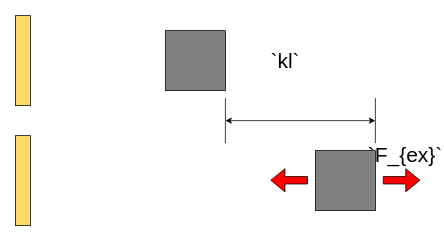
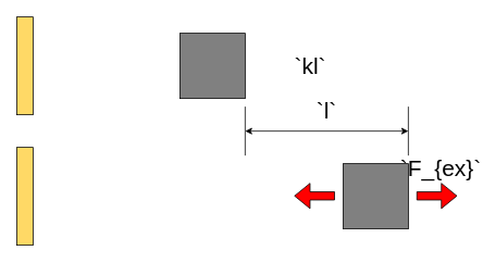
+ <mxCell id="11" value="`l`" style="text;html=1;align=center;verticalAlign=middle;whiteSpace=wrap;rounded=0;fontSize=28;" vertex="1" parent="1"><mxGeometry x="370" y="120" width="60" height="30" as="geometry" /></mxCell>
